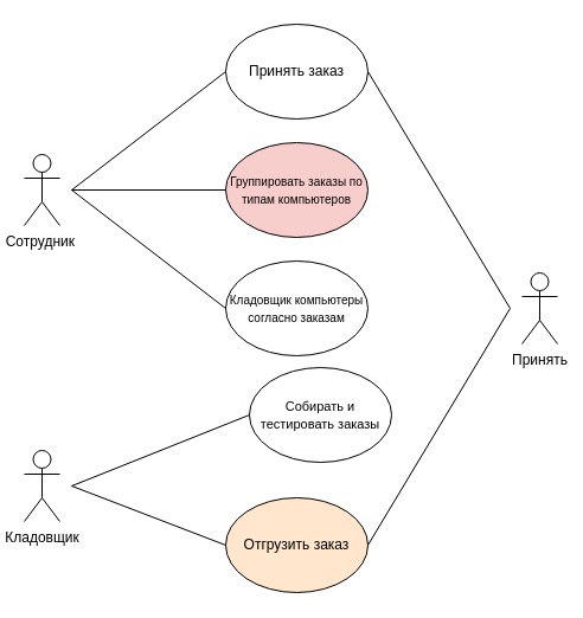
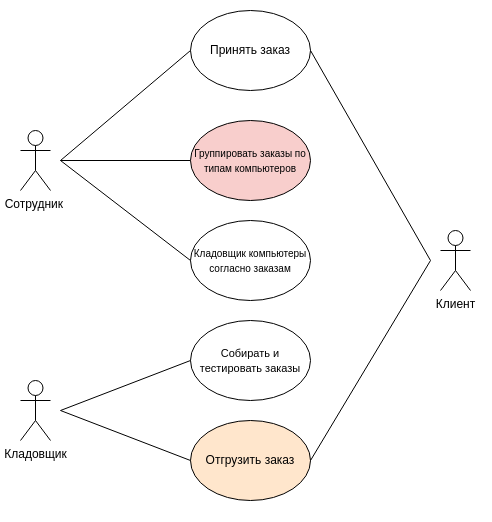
- <mxCell id="5" value="Принять заказ" style="ellipse;whiteSpace=wrap;html=1;" vertex="1" parent="1"><mxGeometry x="190" y="20" width="120" height="80" as="geometry" /></mxCell>
+ <mxCell id="5" value="Принять заказ" style="ellipse;whiteSpace=wrap;html=1;" vertex="1" parent="1"><mxGeometry x="190" y="10" width="120" height="80" as="geometry" /></mxCell>
- <mxCell id="2" value="Принять" style="shape=umlActor;verticalLabelPosition=bottom;verticalAlign=top;html=1;outlineConnect=0;" vertex="1" parent="1"><mxGeometry x="440" y="230" width="30" height="60" as="geometry" /></mxCell>
+ <mxCell id="2" value="Клиент" style="shape=umlActor;verticalLabelPosition=bottom;verticalAlign=top;html=1;outlineConnect=0;" vertex="1" parent="1"><mxGeometry x="440" y="230" width="30" height="60" as="geometry" /></mxCell>
- <mxCell id="8" value="&lt;font style=&quot;font-size: 11px;&quot;&gt;Собирать и тестировать заказы&lt;/font&gt;" style="ellipse;whiteSpace=wrap;html=1;" vertex="1" parent="1"><mxGeometry x="210" y="310" width="120" height="80" as="geometry" /></mxCell>
+ <mxCell id="8" value="&lt;font style=&quot;font-size: 11px;&quot;&gt;Собирать и тестировать заказы&lt;/font&gt;" style="ellipse;whiteSpace=wrap;html=1;" vertex="1" parent="1"><mxGeometry x="190" y="320" width="120" height="80" as="geometry" /></mxCell>
